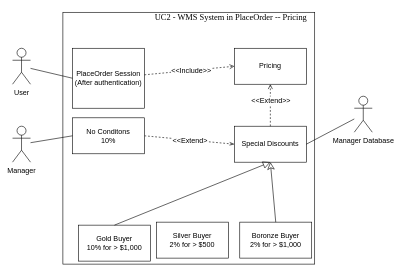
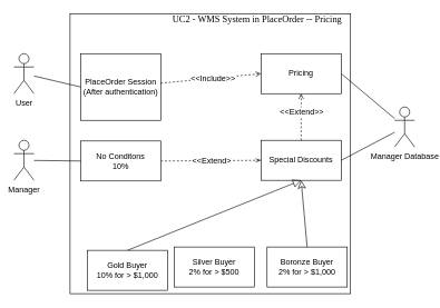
+ <mxCell id="6" value="" style="endArrow=none;html=1;exitX=1;exitY=0.5;exitDx=0;exitDy=0;" parent="1" source="7" target="5" edge="1"><mxGeometry width="50" height="50" relative="1" as="geometry"><mxPoint x="410" y="240" as="sourcePoint" /><mxPoint x="560" y="270" as="targetPoint" /></mxGeometry></mxCell>
- <mxCell id="23" value="No Conditons&lt;br&gt;10%" style="rounded=0;whiteSpace=wrap;html=1;" vertex="1" parent="1"><mxGeometry x="120" y="196" width="120" height="60" as="geometry" /></mxCell>
+ <mxCell id="23" value="No Conditons&lt;br&gt;10%" style="rounded=0;whiteSpace=wrap;html=1;" vertex="1" parent="1"><mxGeometry x="120" y="211" width="120" height="60" as="geometry" /></mxCell>
